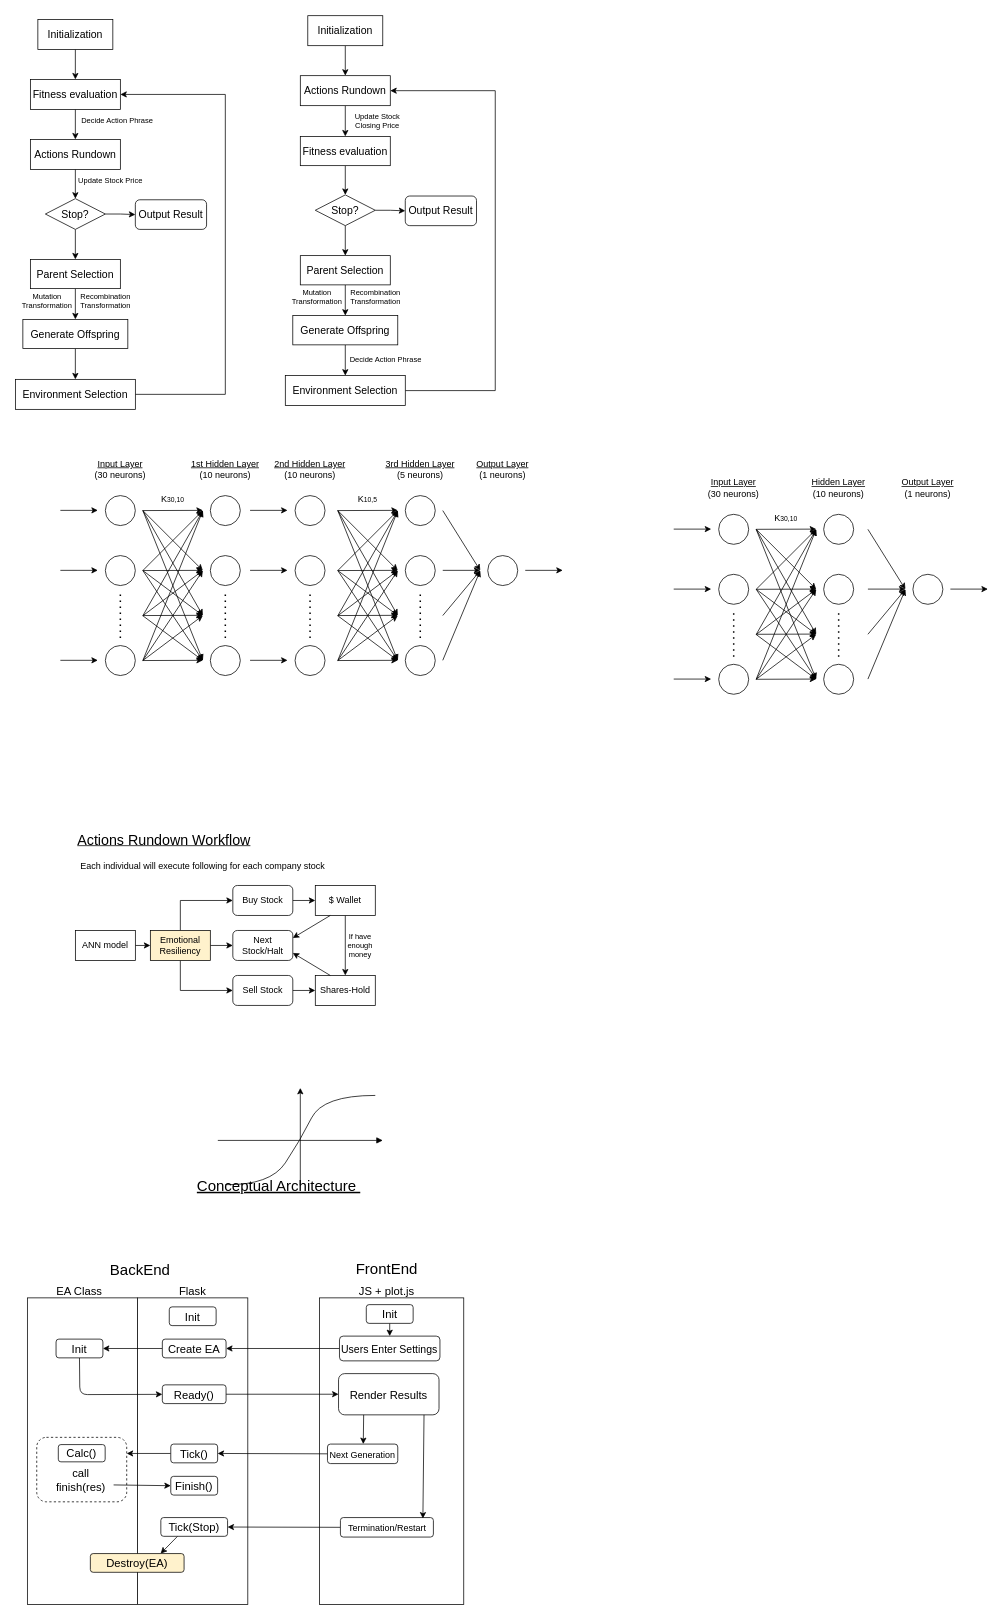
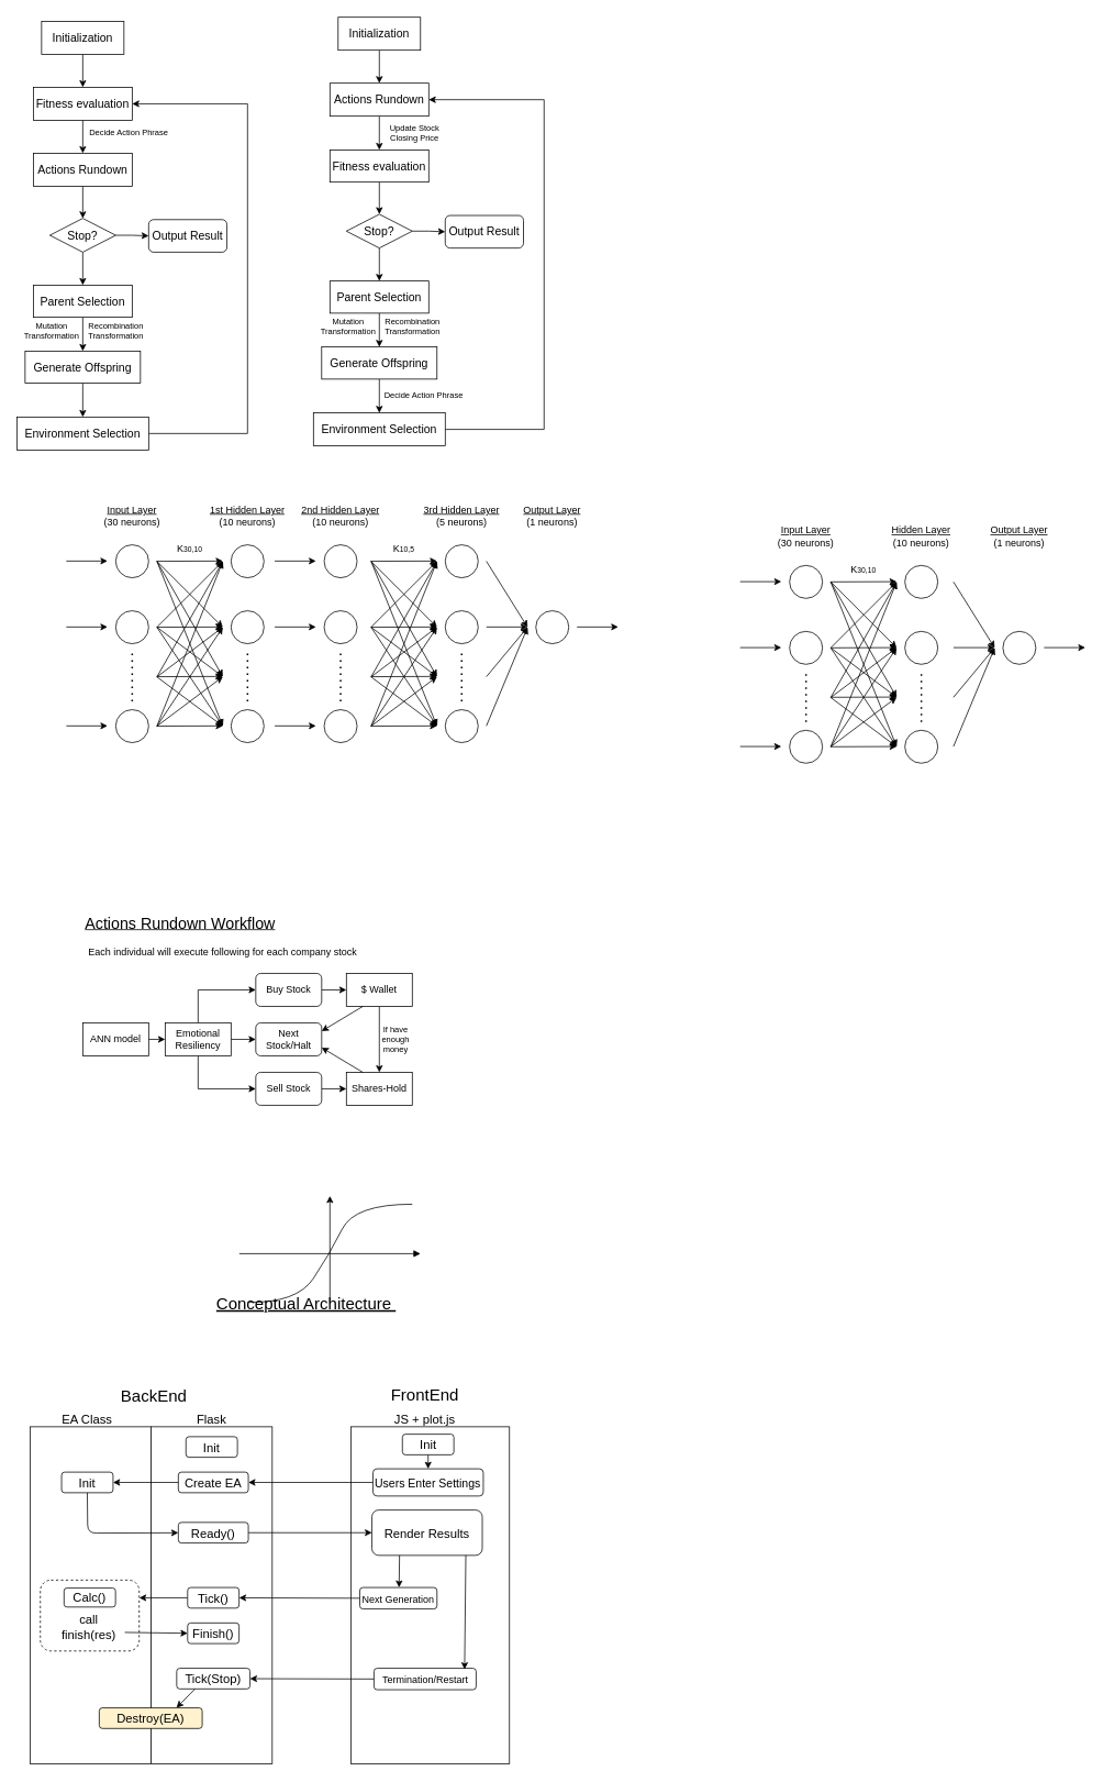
- <mxCell id="110" value="Update Stock Price" style="text;html=1;strokeColor=none;fillColor=none;align=center;verticalAlign=middle;whiteSpace=wrap;rounded=0;fontSize=10;" parent="1" vertex="1"><mxGeometry x="102.5" y="225" width="87.5" height="30" as="geometry" /></mxCell>
- <mxCell id="92" value="Emotional Resiliency" style="rounded=1;whiteSpace=wrap;html=1;arcSize=0;fillColor=#fff2cc;" parent="1" vertex="1"><mxGeometry x="200" y="1240" width="80" height="40" as="geometry" /></mxCell>
+ <mxCell id="92" value="Emotional Resiliency" style="rounded=1;whiteSpace=wrap;html=1;arcSize=0;" parent="1" vertex="1"><mxGeometry x="200" y="1240" width="80" height="40" as="geometry" /></mxCell>
